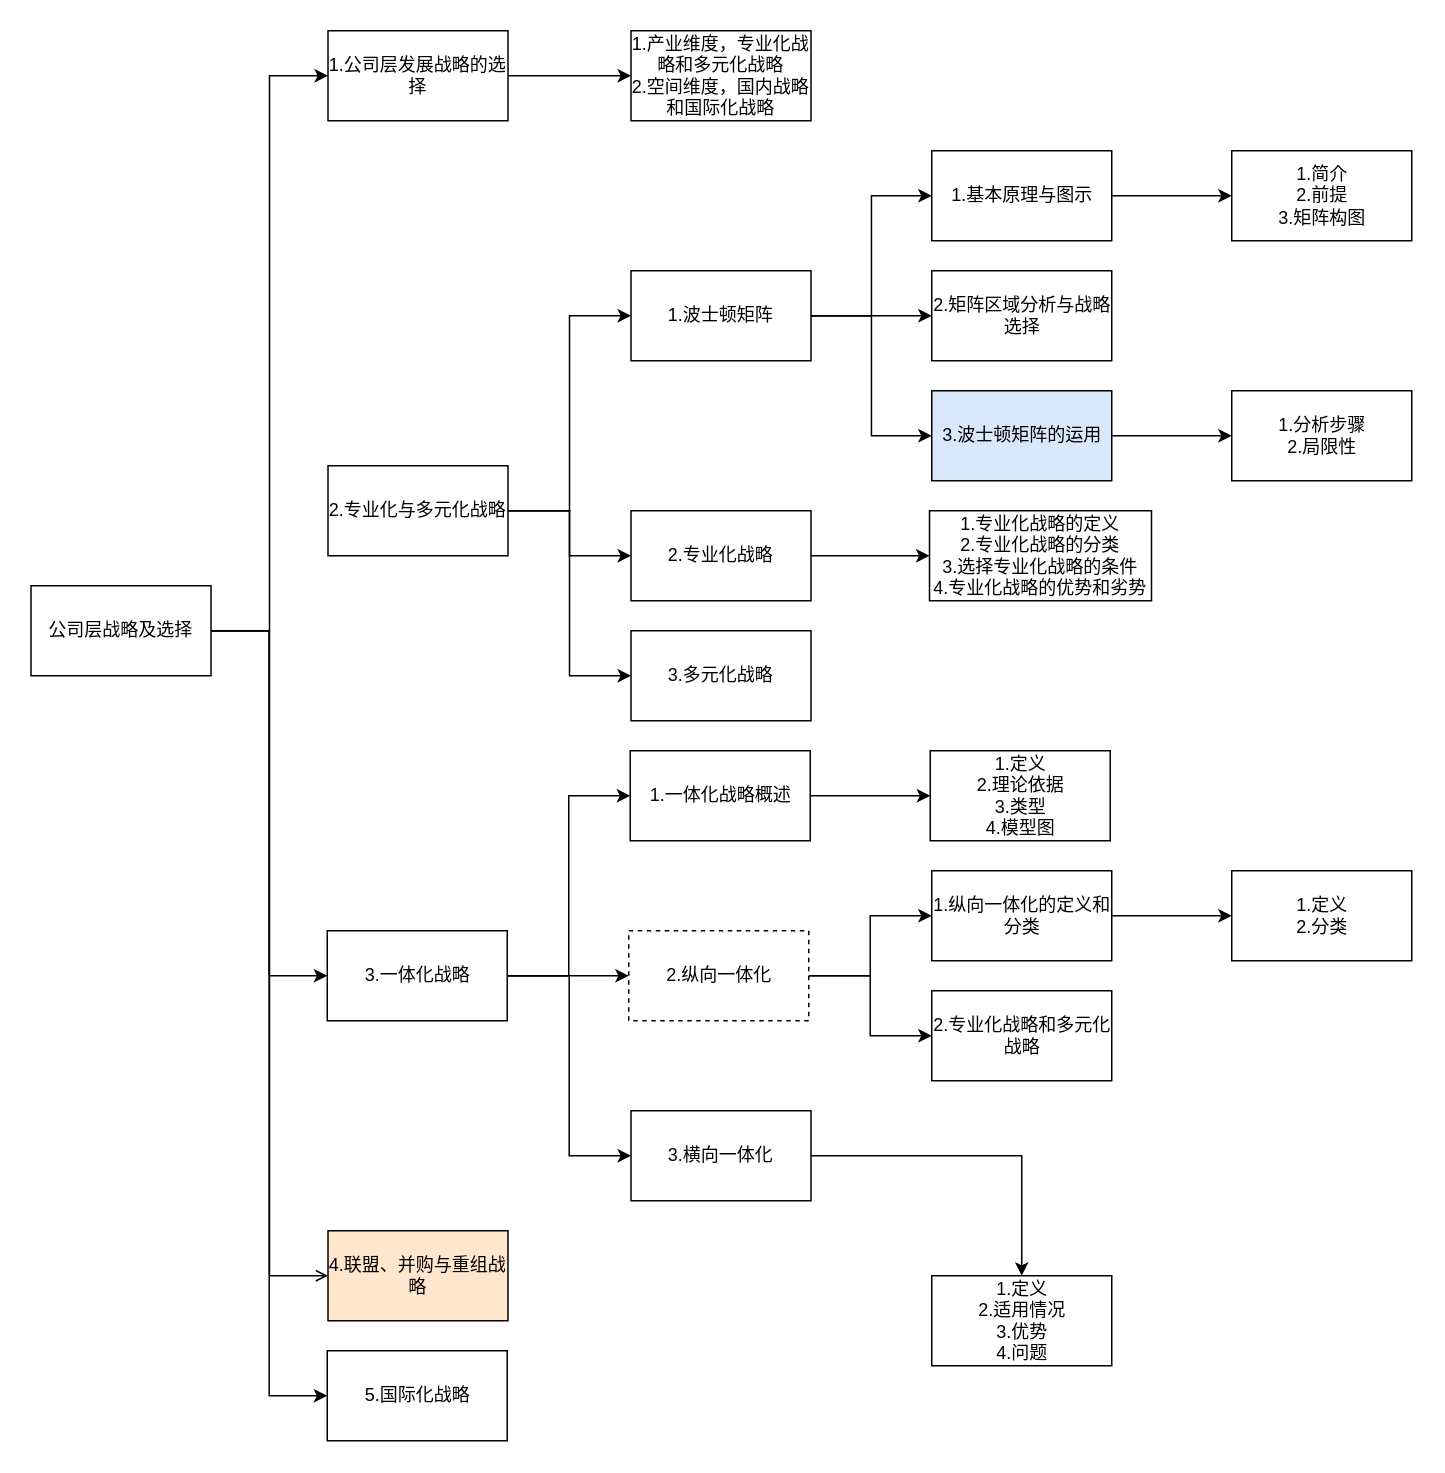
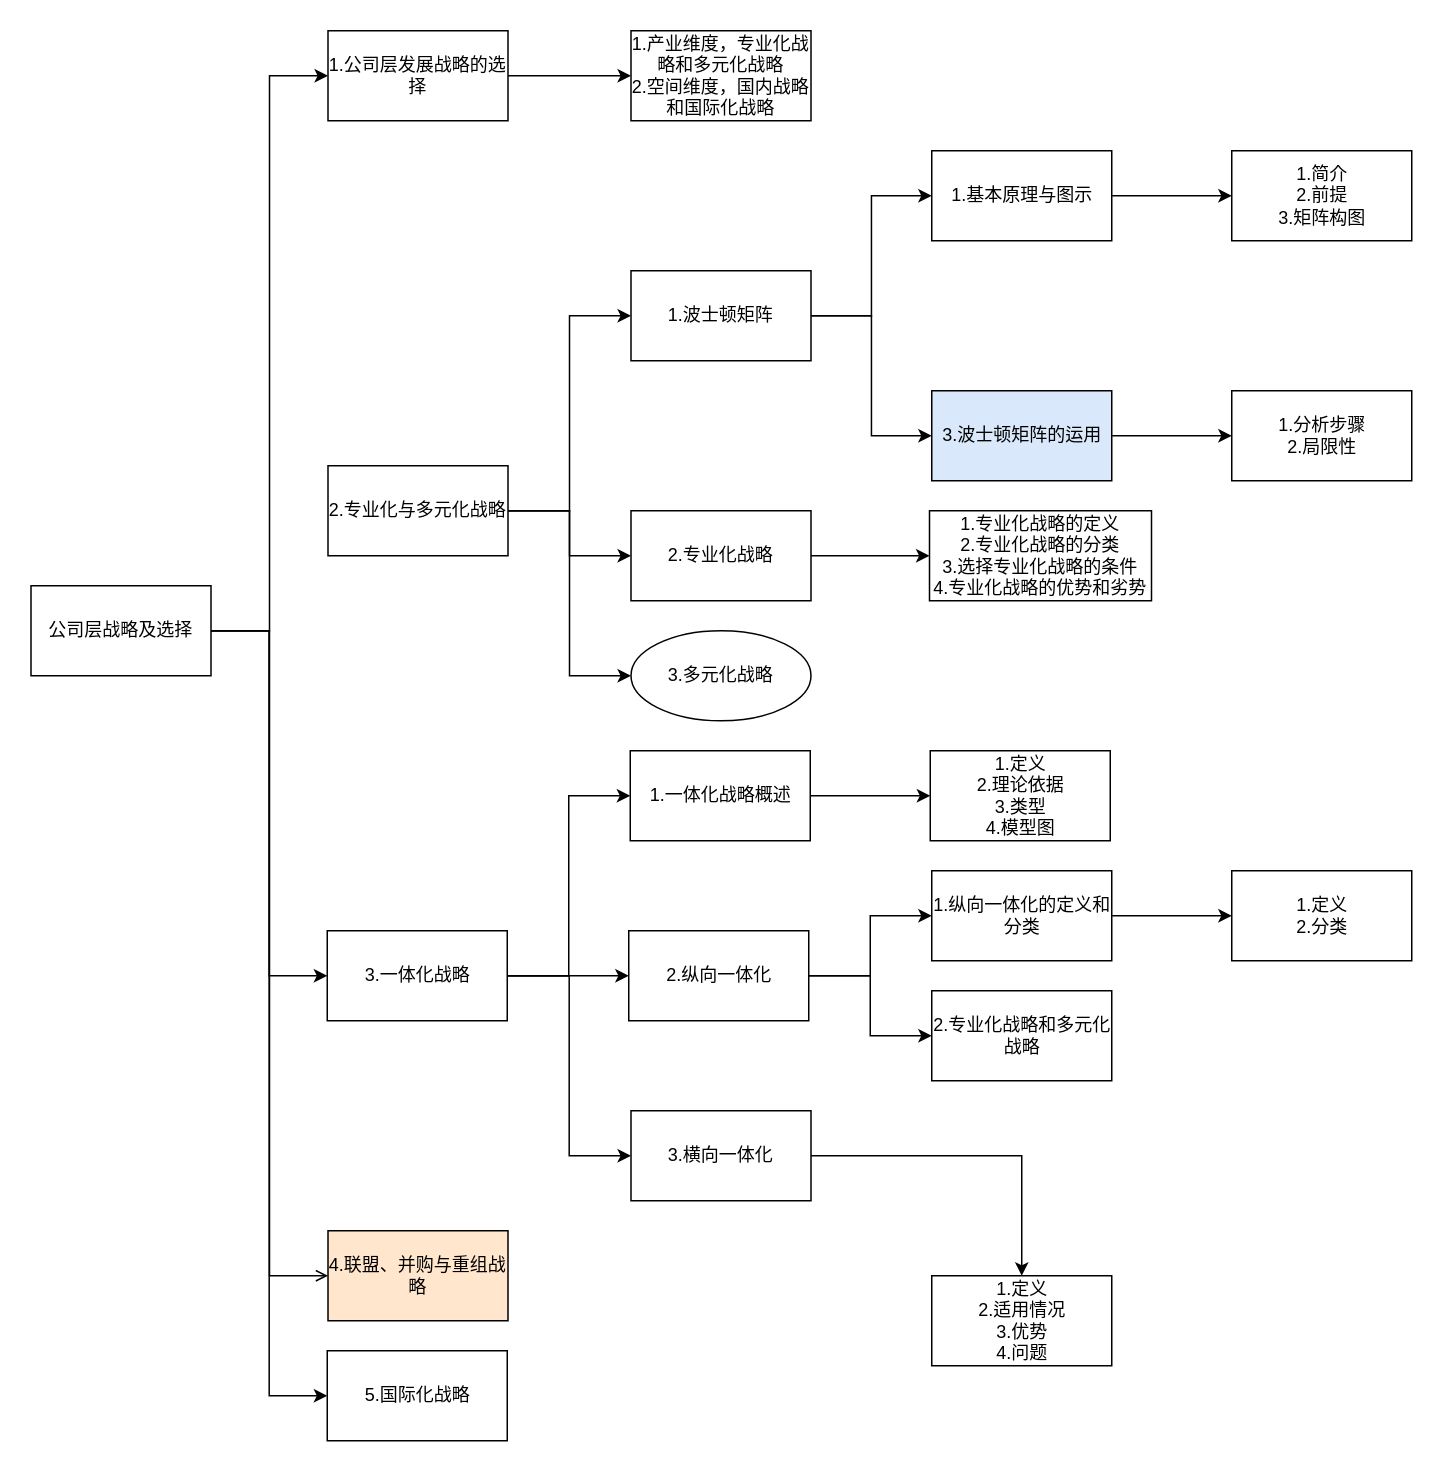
- <mxCell id="18" style="edgeStyle=orthogonalEdgeStyle;rounded=0;orthogonalLoop=1;jettySize=auto;html=1;entryX=0;entryY=0.5;entryDx=0;entryDy=0;" parent="1" source="20" target="37" edge="1"><mxGeometry relative="1" as="geometry" /></mxCell>
- <mxCell id="37" value="2.矩阵区域分析与战略选择" style="rounded=0;whiteSpace=wrap;html=1;" parent="1" vertex="1"><mxGeometry x="620.5" y="180" width="120" height="60" as="geometry" /></mxCell>
- <mxCell id="16" value="3.多元化战略" style="rounded=0;whiteSpace=wrap;html=1;" parent="1" vertex="1"><mxGeometry x="420" y="420" width="120" height="60" as="geometry" /></mxCell>
+ <mxCell id="16" value="3.多元化战略" style="ellipse;whiteSpace=wrap;html=1;" parent="1" vertex="1"><mxGeometry x="420" y="420" width="120" height="60" as="geometry" /></mxCell>
- <mxCell id="25" value="2.纵向一体化" style="rounded=0;whiteSpace=wrap;html=1;dashed=1;" parent="1" vertex="1"><mxGeometry x="418.5" y="620" width="120" height="60" as="geometry" /></mxCell>
+ <mxCell id="25" value="2.纵向一体化" style="rounded=0;whiteSpace=wrap;html=1;" parent="1" vertex="1"><mxGeometry x="418.5" y="620" width="120" height="60" as="geometry" /></mxCell>
